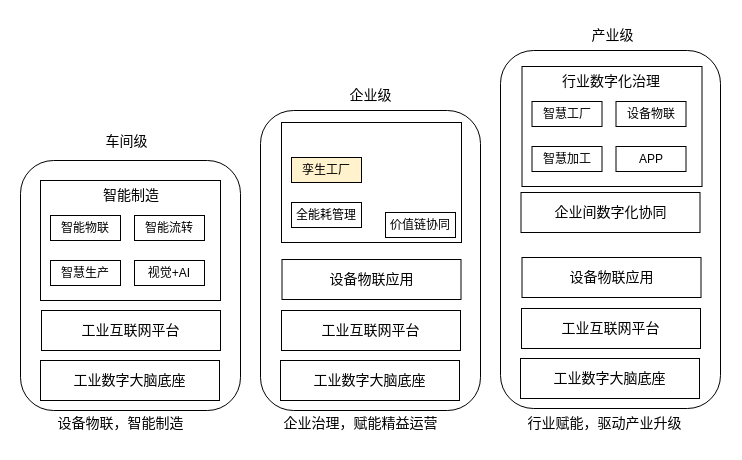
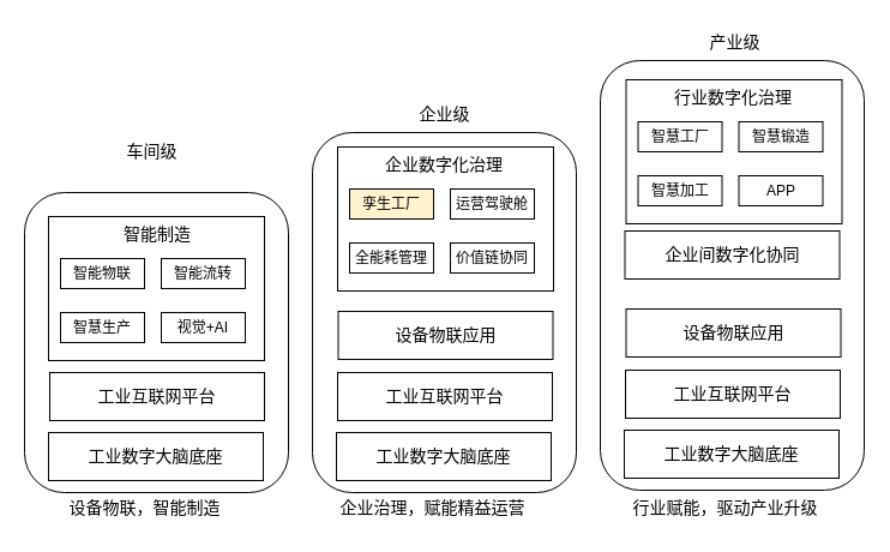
- <mxCell id="28" value="设备物联" style="rounded=0;whiteSpace=wrap;html=1;" vertex="1" parent="1"><mxGeometry x="615.5" y="101" width="70" height="25" as="geometry" /></mxCell>
+ <mxCell id="28" value="智慧锻造" style="rounded=0;whiteSpace=wrap;html=1;" vertex="1" parent="1"><mxGeometry x="615.5" y="101" width="70" height="25" as="geometry" /></mxCell>
+ <mxCell id="14" value="&lt;font style=&quot;font-size: 14px;&quot;&gt;企业数字化治理&lt;/font&gt;" style="text;html=1;align=center;verticalAlign=middle;whiteSpace=wrap;rounded=0;" vertex="1" parent="1"><mxGeometry x="320" y="122" width="100" height="30" as="geometry" /></mxCell>
- <mxCell id="35" value="&lt;font style=&quot;font-size: 14px;&quot;&gt;车间级&lt;/font&gt;" style="text;html=1;align=center;verticalAlign=middle;resizable=0;points=[];autosize=1;strokeColor=none;fillColor=none;" vertex="1" parent="1"><mxGeometry x="91" y="126" width="70" height="30" as="geometry" /></mxCell>
+ <mxCell id="35" value="&lt;font style=&quot;font-size: 14px;&quot;&gt;车间级&lt;/font&gt;" style="text;html=1;align=center;verticalAlign=middle;resizable=0;points=[];autosize=1;strokeColor=none;fillColor=none;" vertex="1" parent="1"><mxGeometry x="91" y="111" width="70" height="30" as="geometry" /></mxCell>
+ <mxCell id="16" value="运营驾驶舱" style="rounded=0;whiteSpace=wrap;html=1;" vertex="1" parent="1"><mxGeometry x="375" y="157" width="70" height="25" as="geometry" /></mxCell>
- <mxCell id="18" value="价值链协同" style="rounded=0;whiteSpace=wrap;html=1;" vertex="1" parent="1"><mxGeometry x="385" y="212" width="70" height="25" as="geometry" /></mxCell>
+ <mxCell id="18" value="价值链协同" style="rounded=0;whiteSpace=wrap;html=1;" vertex="1" parent="1"><mxGeometry x="375" y="202" width="70" height="25" as="geometry" /></mxCell>
